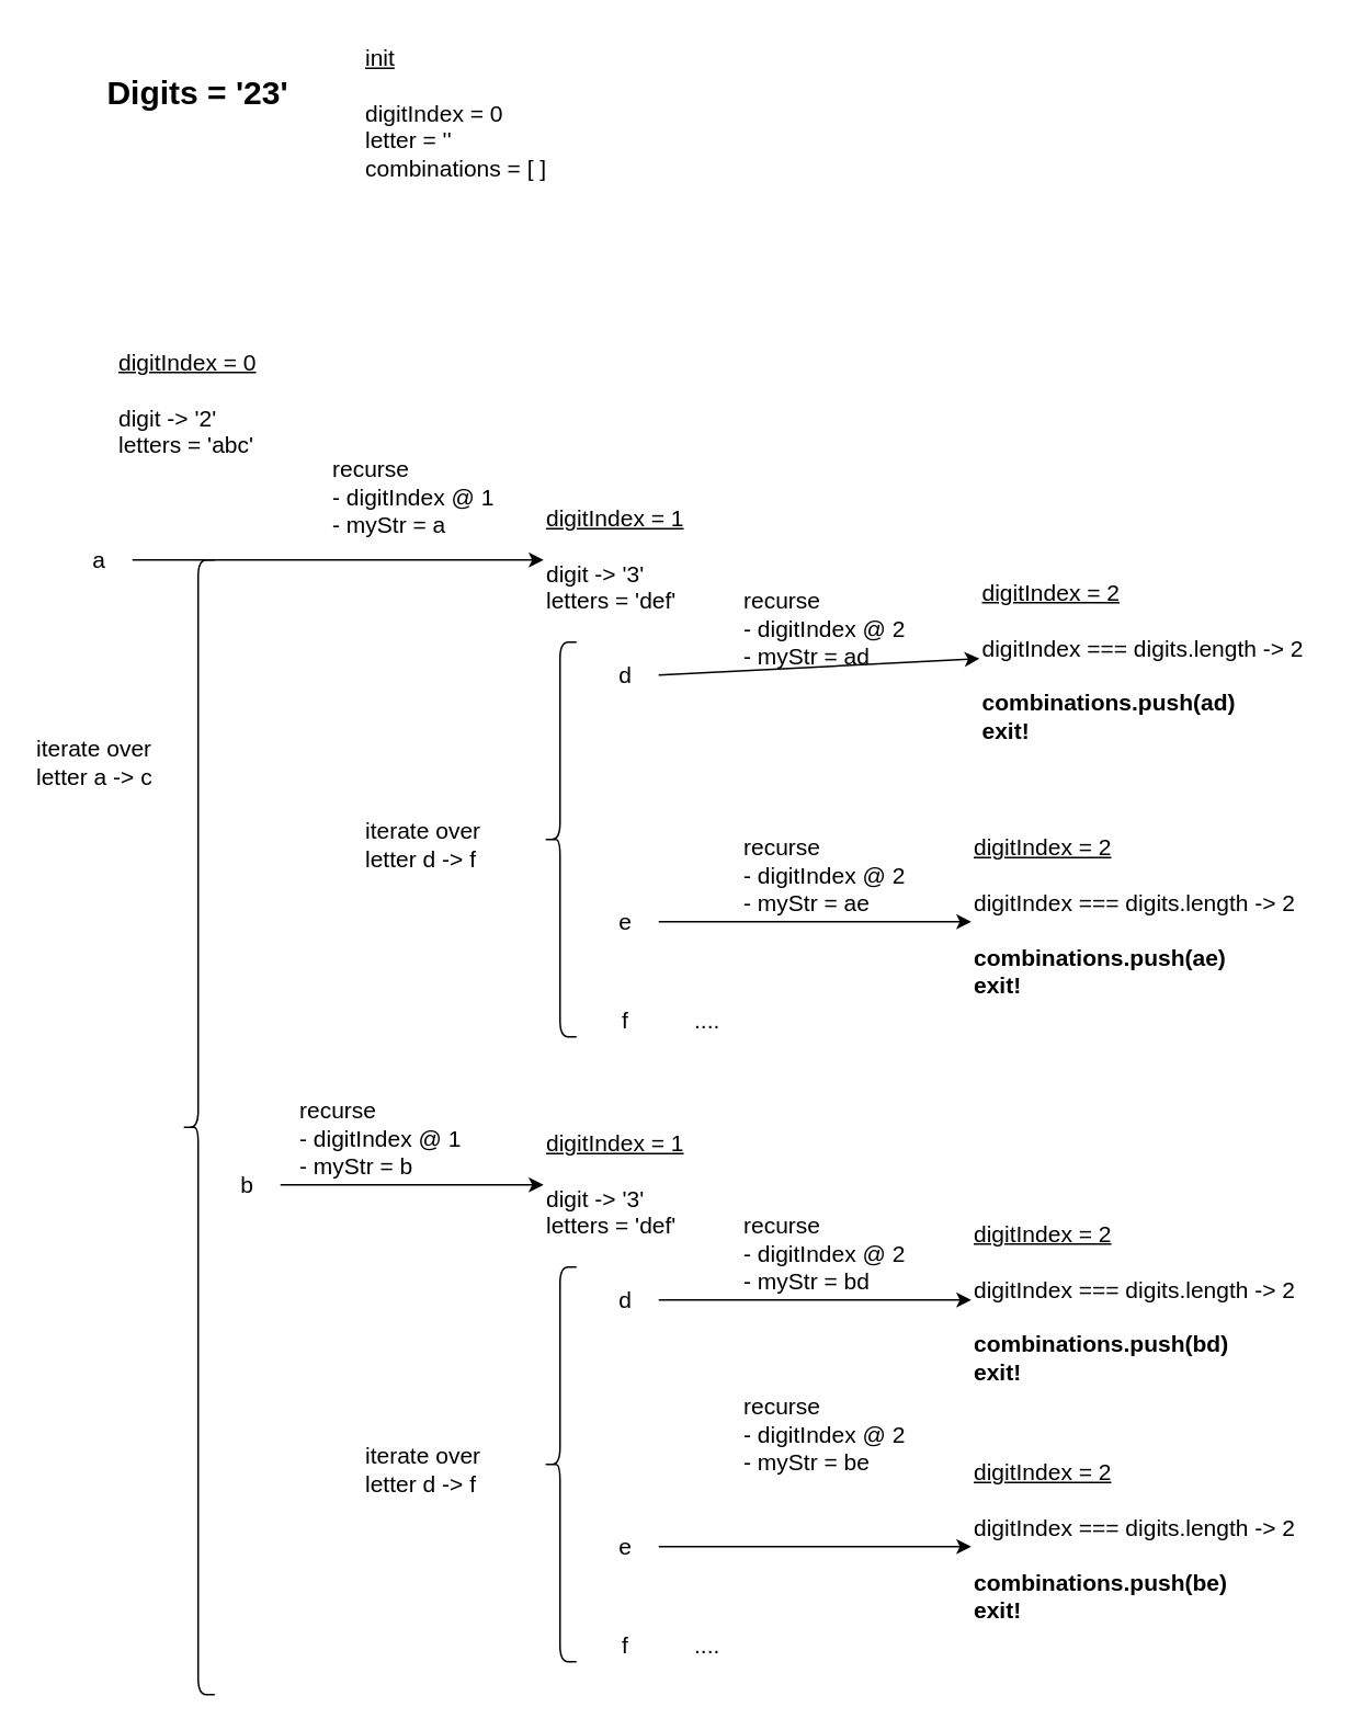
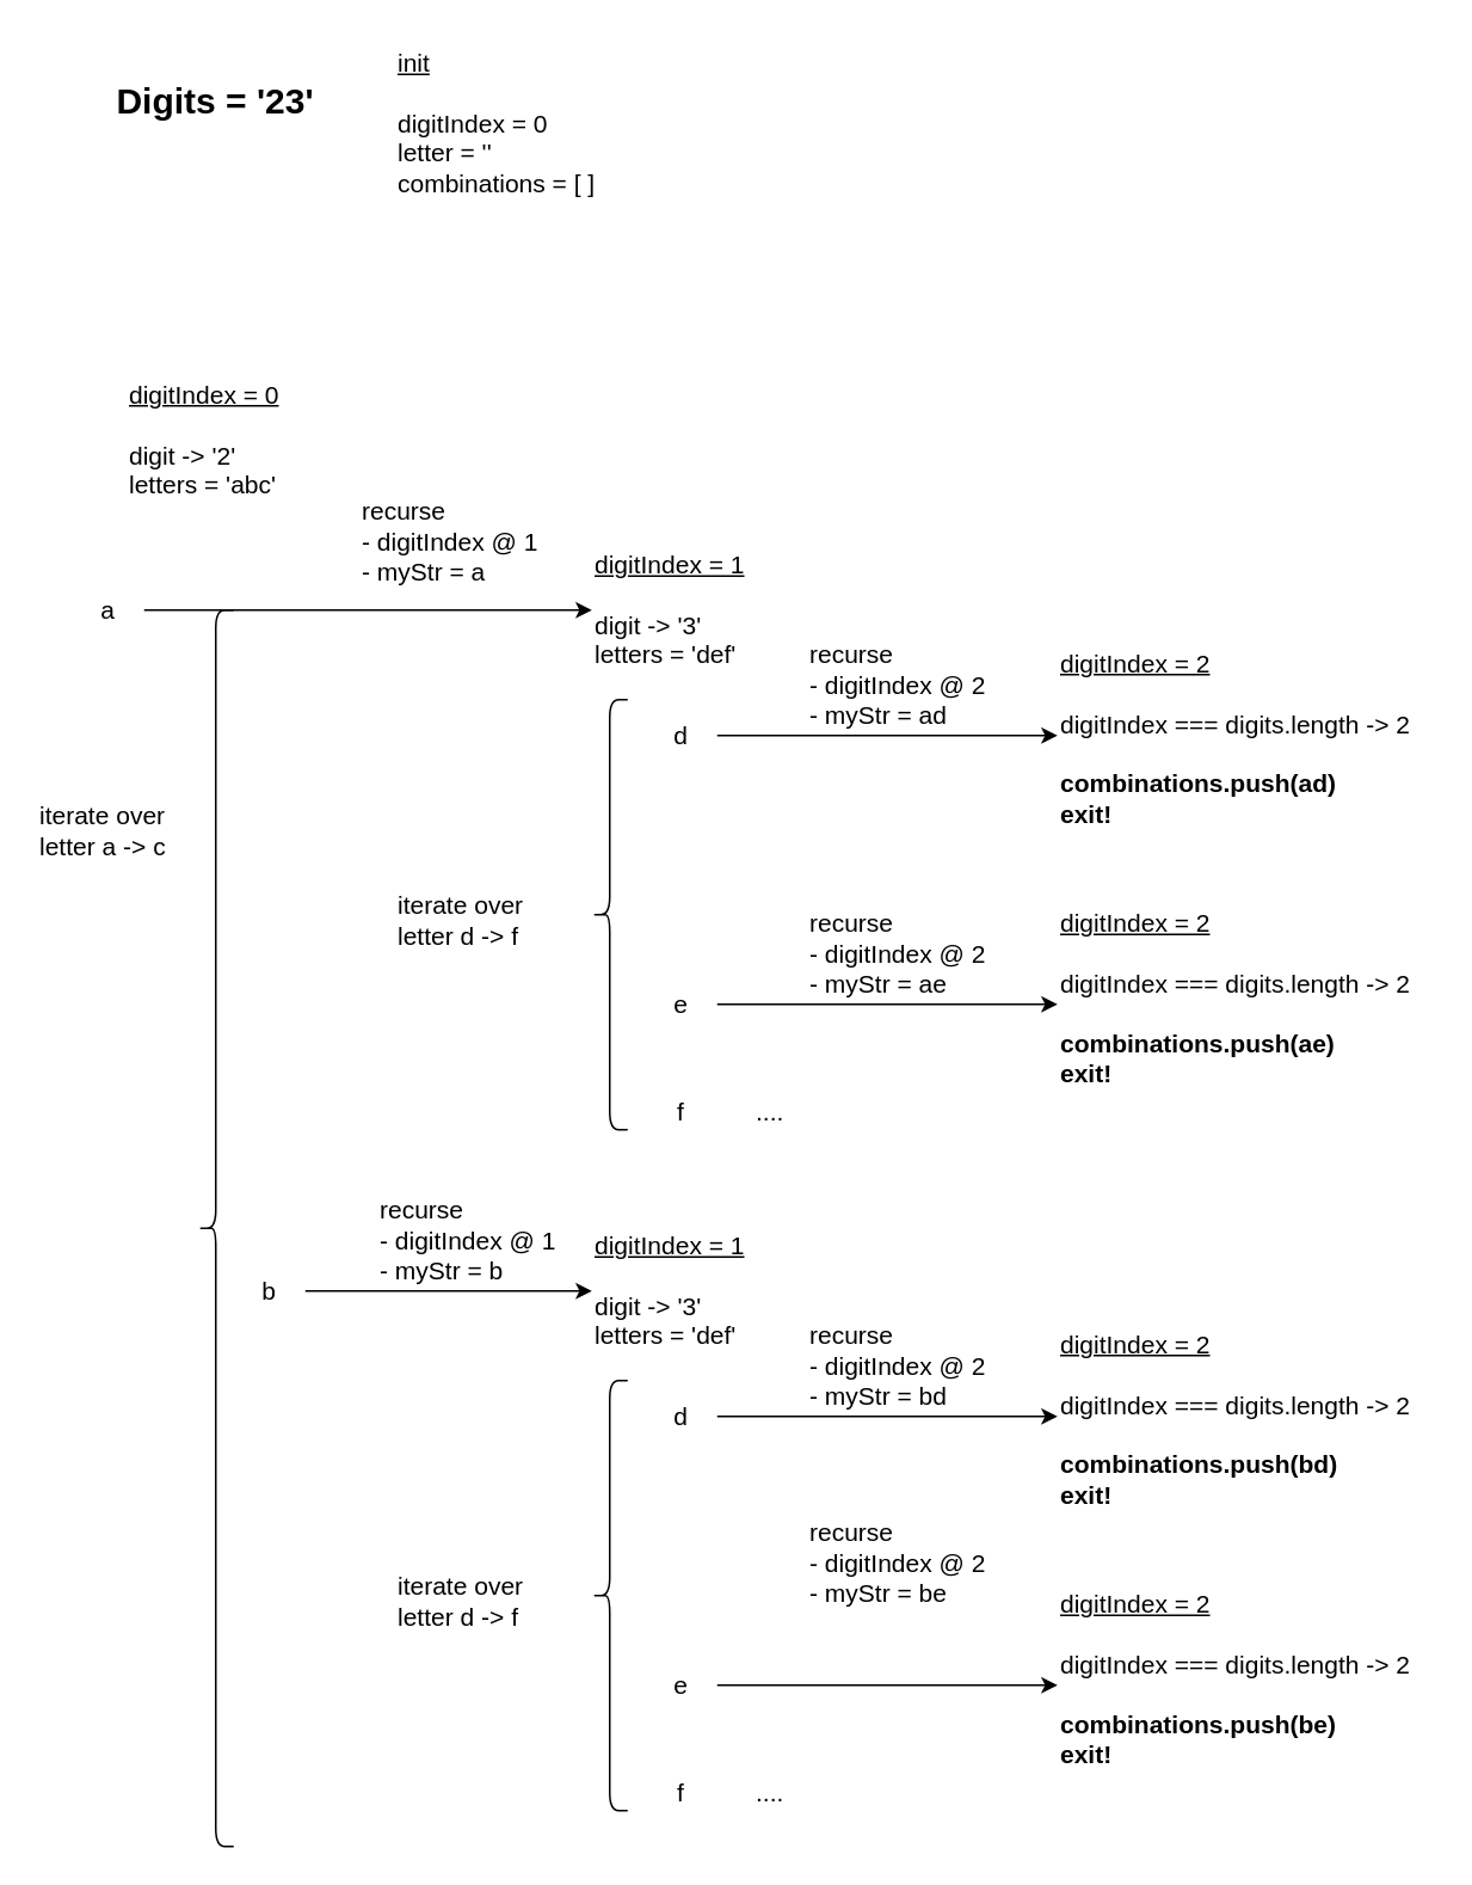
- <mxCell id="15" value="&lt;u&gt;digitIndex = 2&lt;/u&gt;&lt;br&gt;&lt;br&gt;digitIndex === digits.length -&amp;gt; 2&lt;br&gt;&lt;br&gt;&lt;b&gt;combinations.push(ad)&lt;br&gt;exit!&lt;/b&gt;" style="text;html=1;strokeColor=none;fillColor=none;align=left;verticalAlign=top;whiteSpace=wrap;rounded=0;fontSize=14;" vertex="1" parent="1"><mxGeometry x="595" y="345" width="210" height="110" as="geometry" /></mxCell>
+ <mxCell id="15" value="&lt;u&gt;digitIndex = 2&lt;/u&gt;&lt;br&gt;&lt;br&gt;digitIndex === digits.length -&amp;gt; 2&lt;br&gt;&lt;br&gt;&lt;b&gt;combinations.push(ad)&lt;br&gt;exit!&lt;/b&gt;" style="text;html=1;strokeColor=none;fillColor=none;align=left;verticalAlign=top;whiteSpace=wrap;rounded=0;fontSize=14;" vertex="1" parent="1"><mxGeometry x="590" y="355" width="210" height="110" as="geometry" /></mxCell>
- <mxCell id="14" value="recurse&lt;br&gt;- digitIndex @ 1&lt;br&gt;- myStr = b" style="text;html=1;strokeColor=none;fillColor=none;align=left;verticalAlign=top;whiteSpace=wrap;rounded=0;fontSize=14;" vertex="1" parent="1"><mxGeometry x="180" y="660" width="110" height="60" as="geometry" /></mxCell>
+ <mxCell id="14" value="recurse&lt;br&gt;- digitIndex @ 1&lt;br&gt;- myStr = b" style="text;html=1;strokeColor=none;fillColor=none;align=left;verticalAlign=top;whiteSpace=wrap;rounded=0;fontSize=14;" vertex="1" parent="1"><mxGeometry x="210" y="660" width="110" height="60" as="geometry" /></mxCell>
